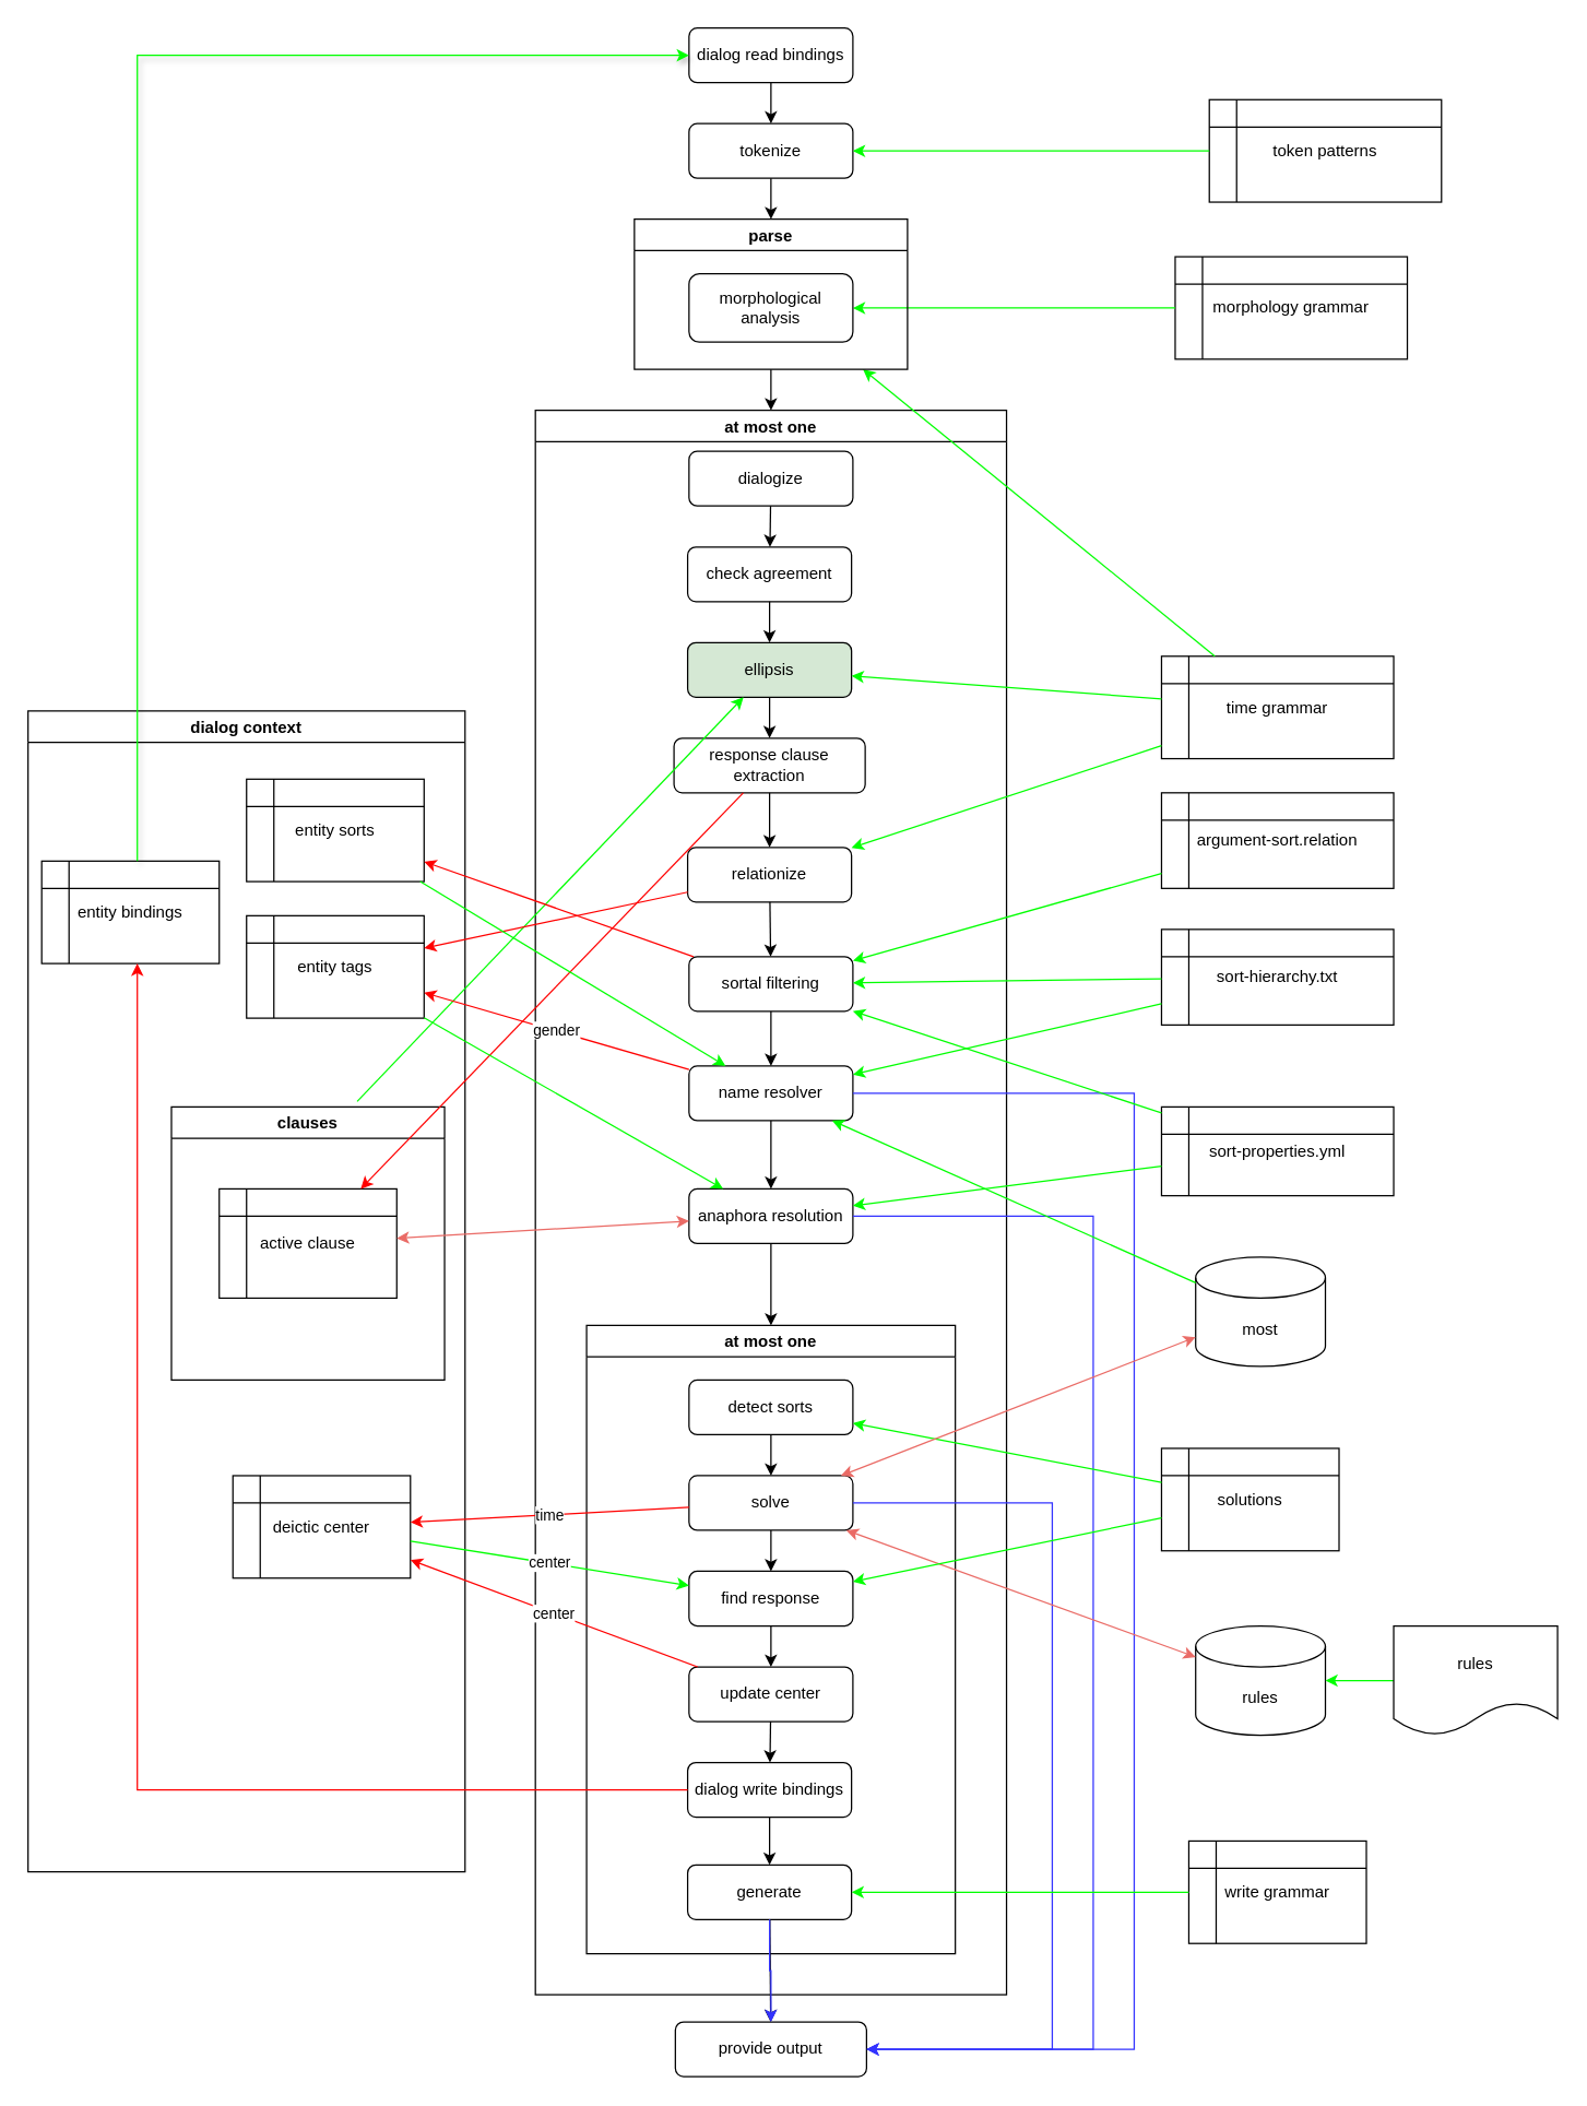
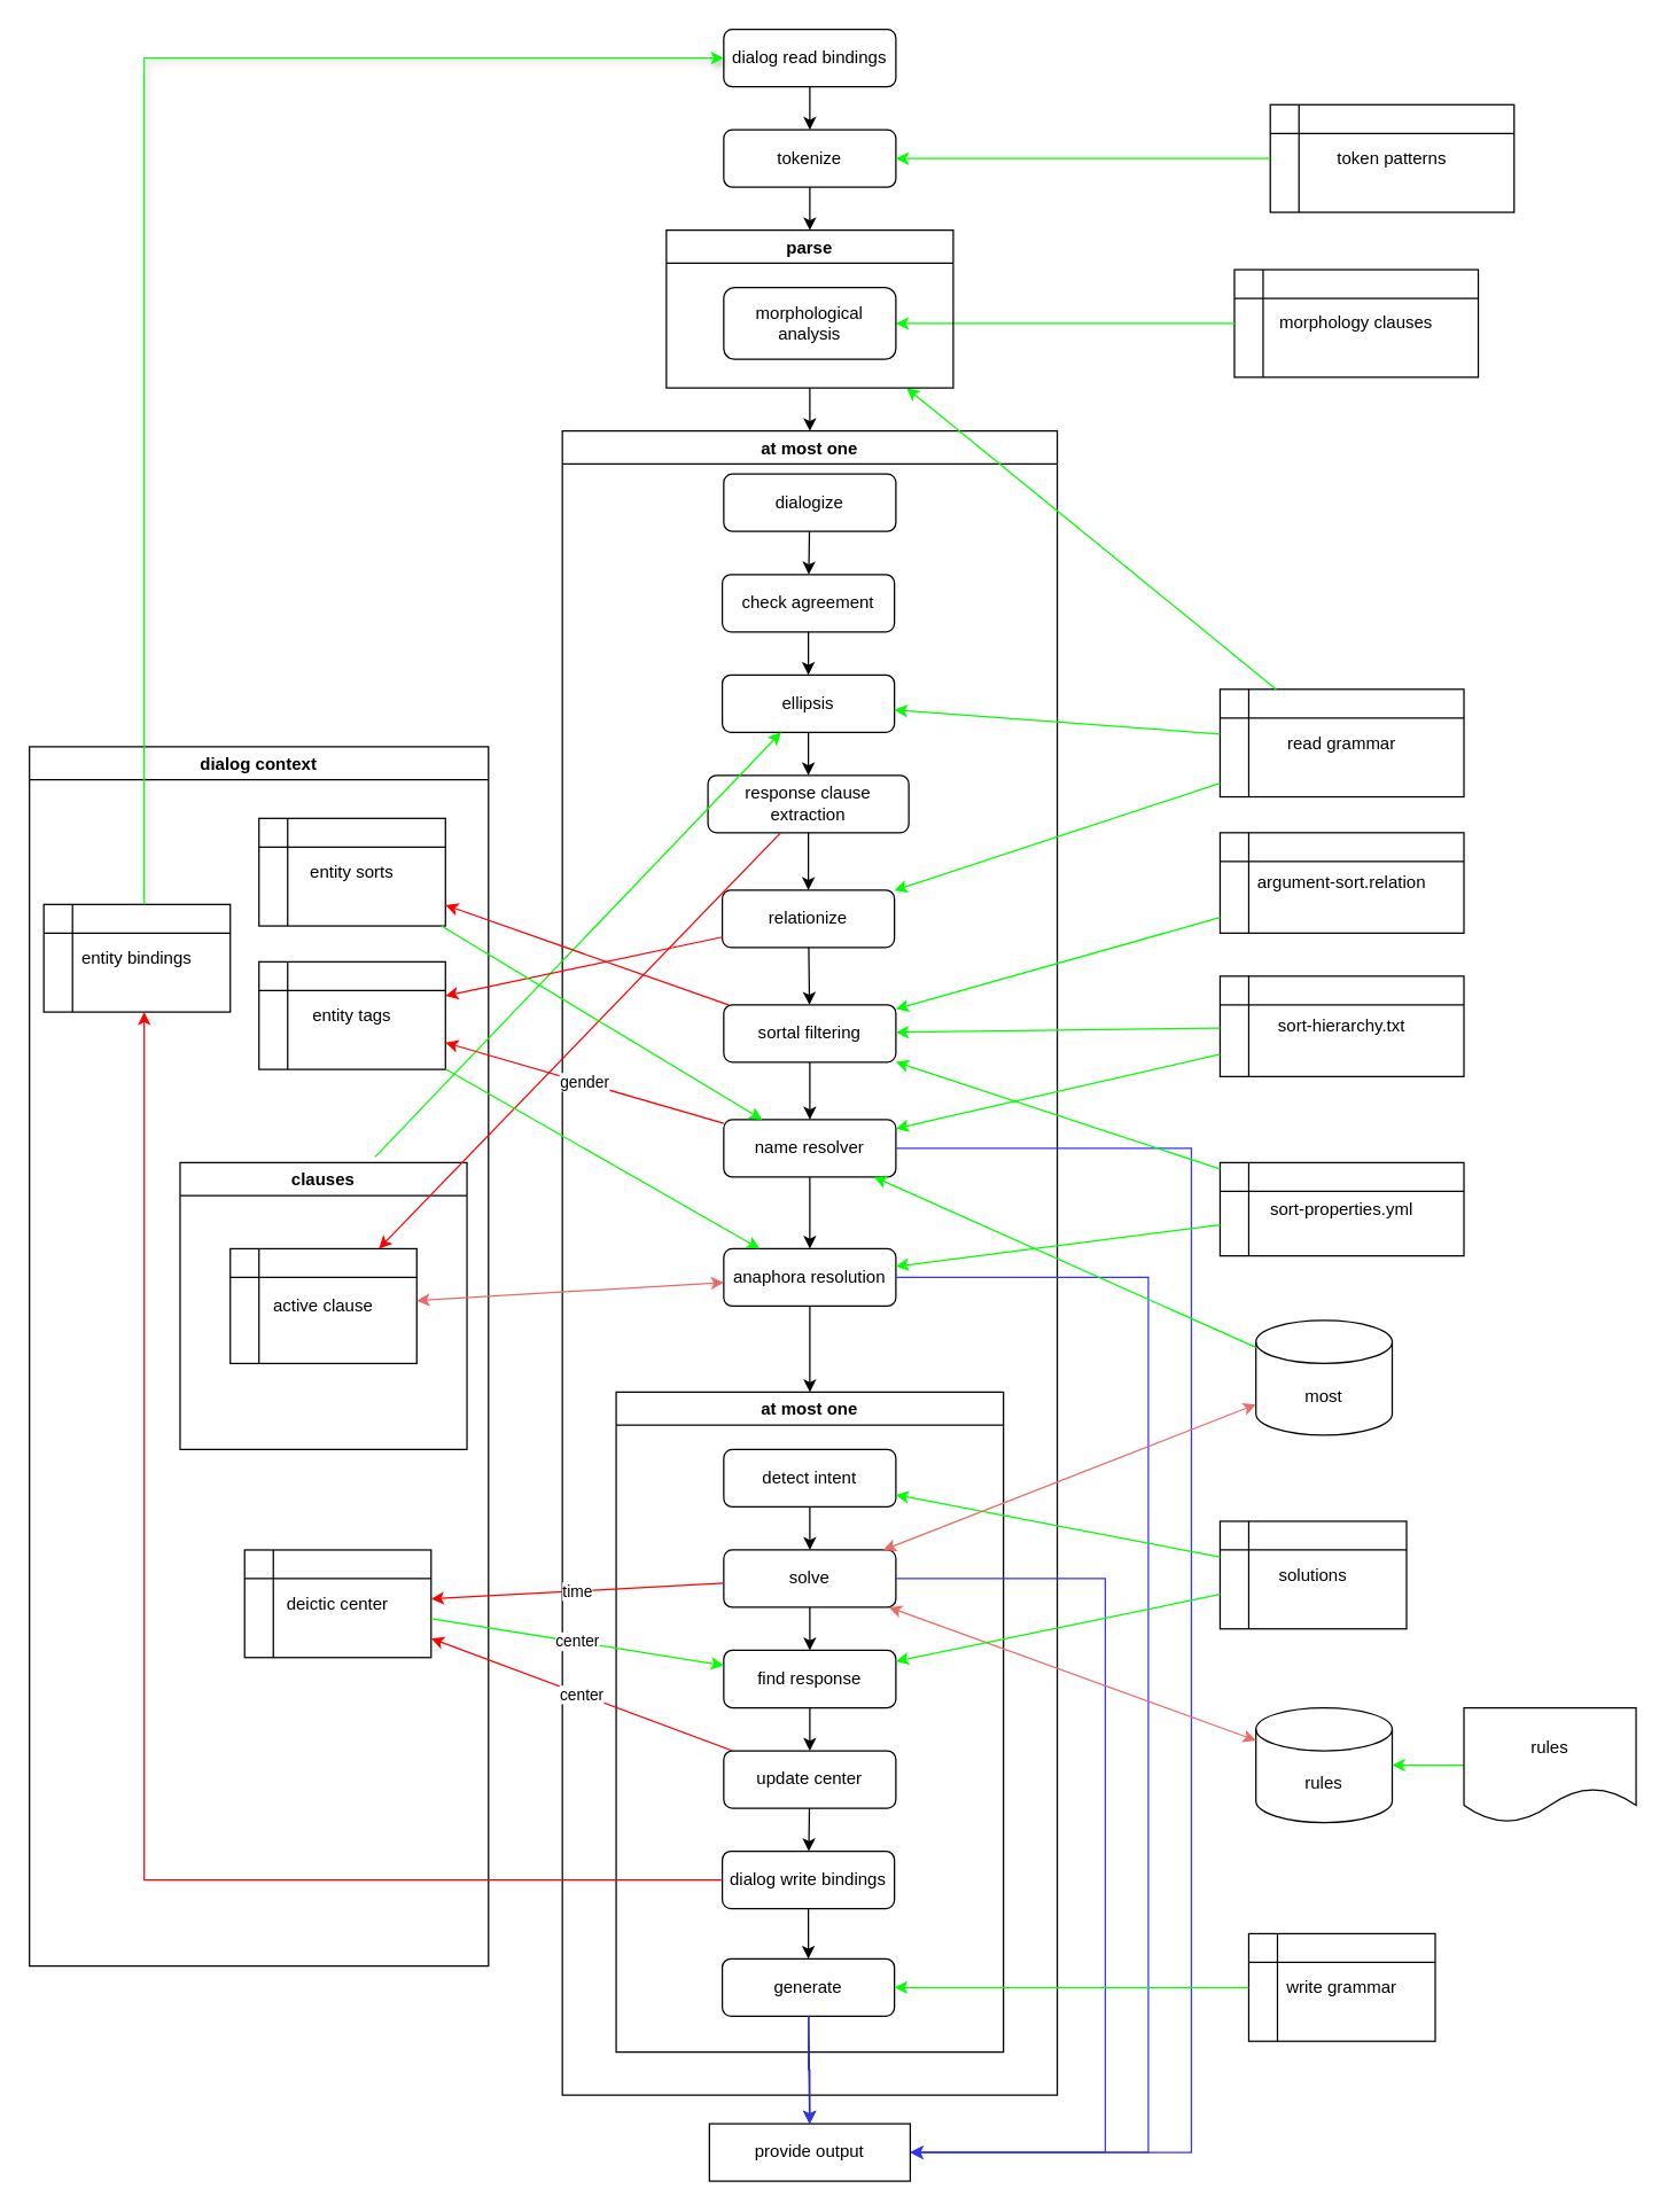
- <mxCell id="69" value="morphology grammar" style="shape=internalStorage;whiteSpace=wrap;html=1;backgroundOutline=1;" parent="1" vertex="1"><mxGeometry x="860" y="187.5" width="170" height="75" as="geometry" /></mxCell>
+ <mxCell id="69" value="morphology clauses" style="shape=internalStorage;whiteSpace=wrap;html=1;backgroundOutline=1;" parent="1" vertex="1"><mxGeometry x="860" y="187.5" width="170" height="75" as="geometry" /></mxCell>
- <mxCell id="6" value="ellipsis" style="rounded=1;whiteSpace=wrap;html=1;fontSize=12;glass=0;strokeWidth=1;shadow=0;fillColor=#d5e8d4;" parent="4" vertex="1"><mxGeometry x="111.5" y="170" width="120" height="40" as="geometry" /></mxCell>
+ <mxCell id="6" value="ellipsis" style="rounded=1;whiteSpace=wrap;html=1;fontSize=12;glass=0;strokeWidth=1;shadow=0;" parent="4" vertex="1"><mxGeometry x="111.5" y="170" width="120" height="40" as="geometry" /></mxCell>
- <mxCell id="56" value="time grammar" style="shape=internalStorage;whiteSpace=wrap;html=1;backgroundOutline=1;" parent="1" vertex="1"><mxGeometry x="850" y="480" width="170" height="75" as="geometry" /></mxCell>
+ <mxCell id="56" value="read grammar" style="shape=internalStorage;whiteSpace=wrap;html=1;backgroundOutline=1;" parent="1" vertex="1"><mxGeometry x="850" y="480" width="170" height="75" as="geometry" /></mxCell>
- <mxCell id="11" value="detect sorts" style="rounded=1;whiteSpace=wrap;html=1;" parent="10" vertex="1"><mxGeometry x="75" y="40" width="120" height="40" as="geometry" /></mxCell>
+ <mxCell id="11" value="detect intent" style="rounded=1;whiteSpace=wrap;html=1;" parent="10" vertex="1"><mxGeometry x="75" y="40" width="120" height="40" as="geometry" /></mxCell>
- <mxCell id="34" value="provide output" style="rounded=1;whiteSpace=wrap;html=1;fontSize=12;glass=0;strokeWidth=1;shadow=0;" parent="1" vertex="1"><mxGeometry x="494" y="1480" width="140" height="40" as="geometry" /></mxCell>
+ <mxCell id="34" value="provide output" style="whiteSpace=wrap;html=1;fontSize=12;glass=0;strokeWidth=1;shadow=0;rounded=0;" parent="1" vertex="1"><mxGeometry x="494" y="1480" width="140" height="40" as="geometry" /></mxCell>
